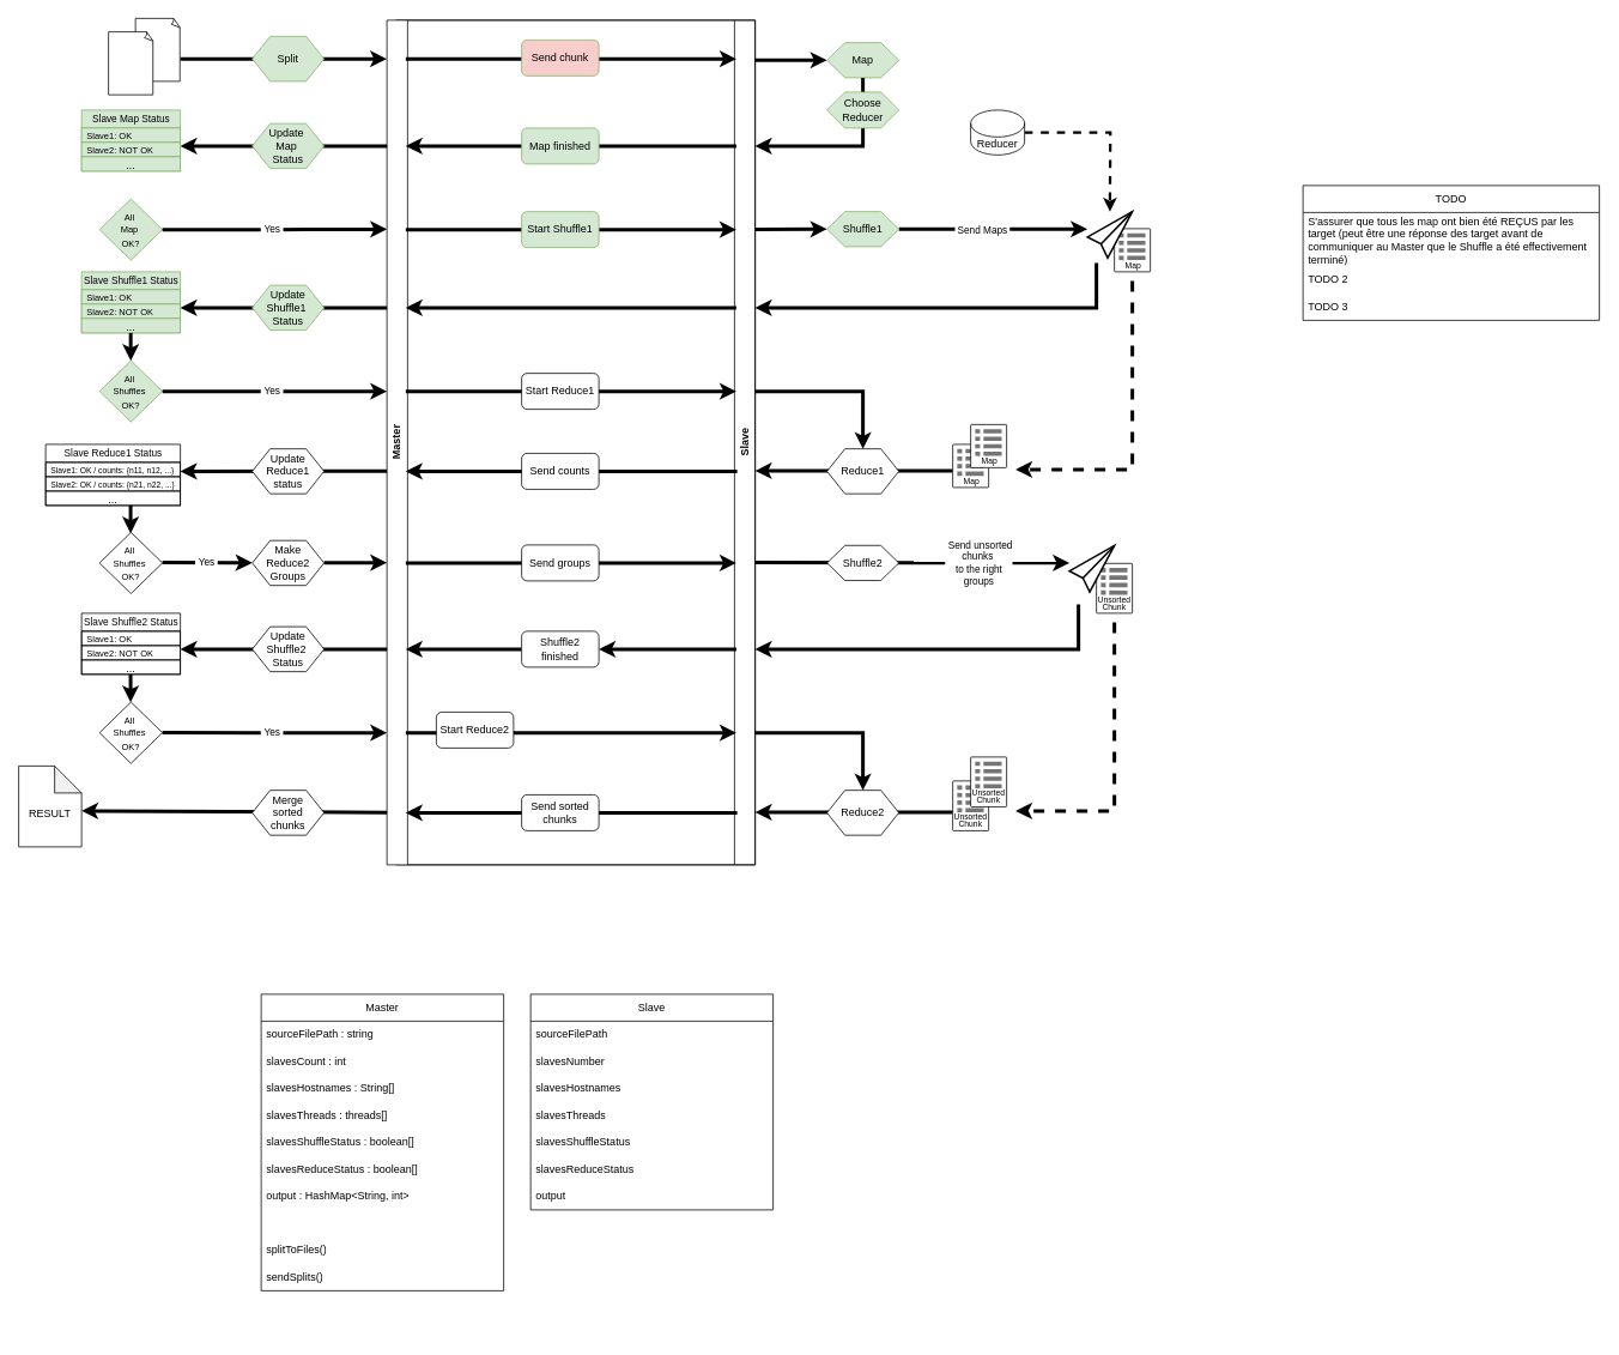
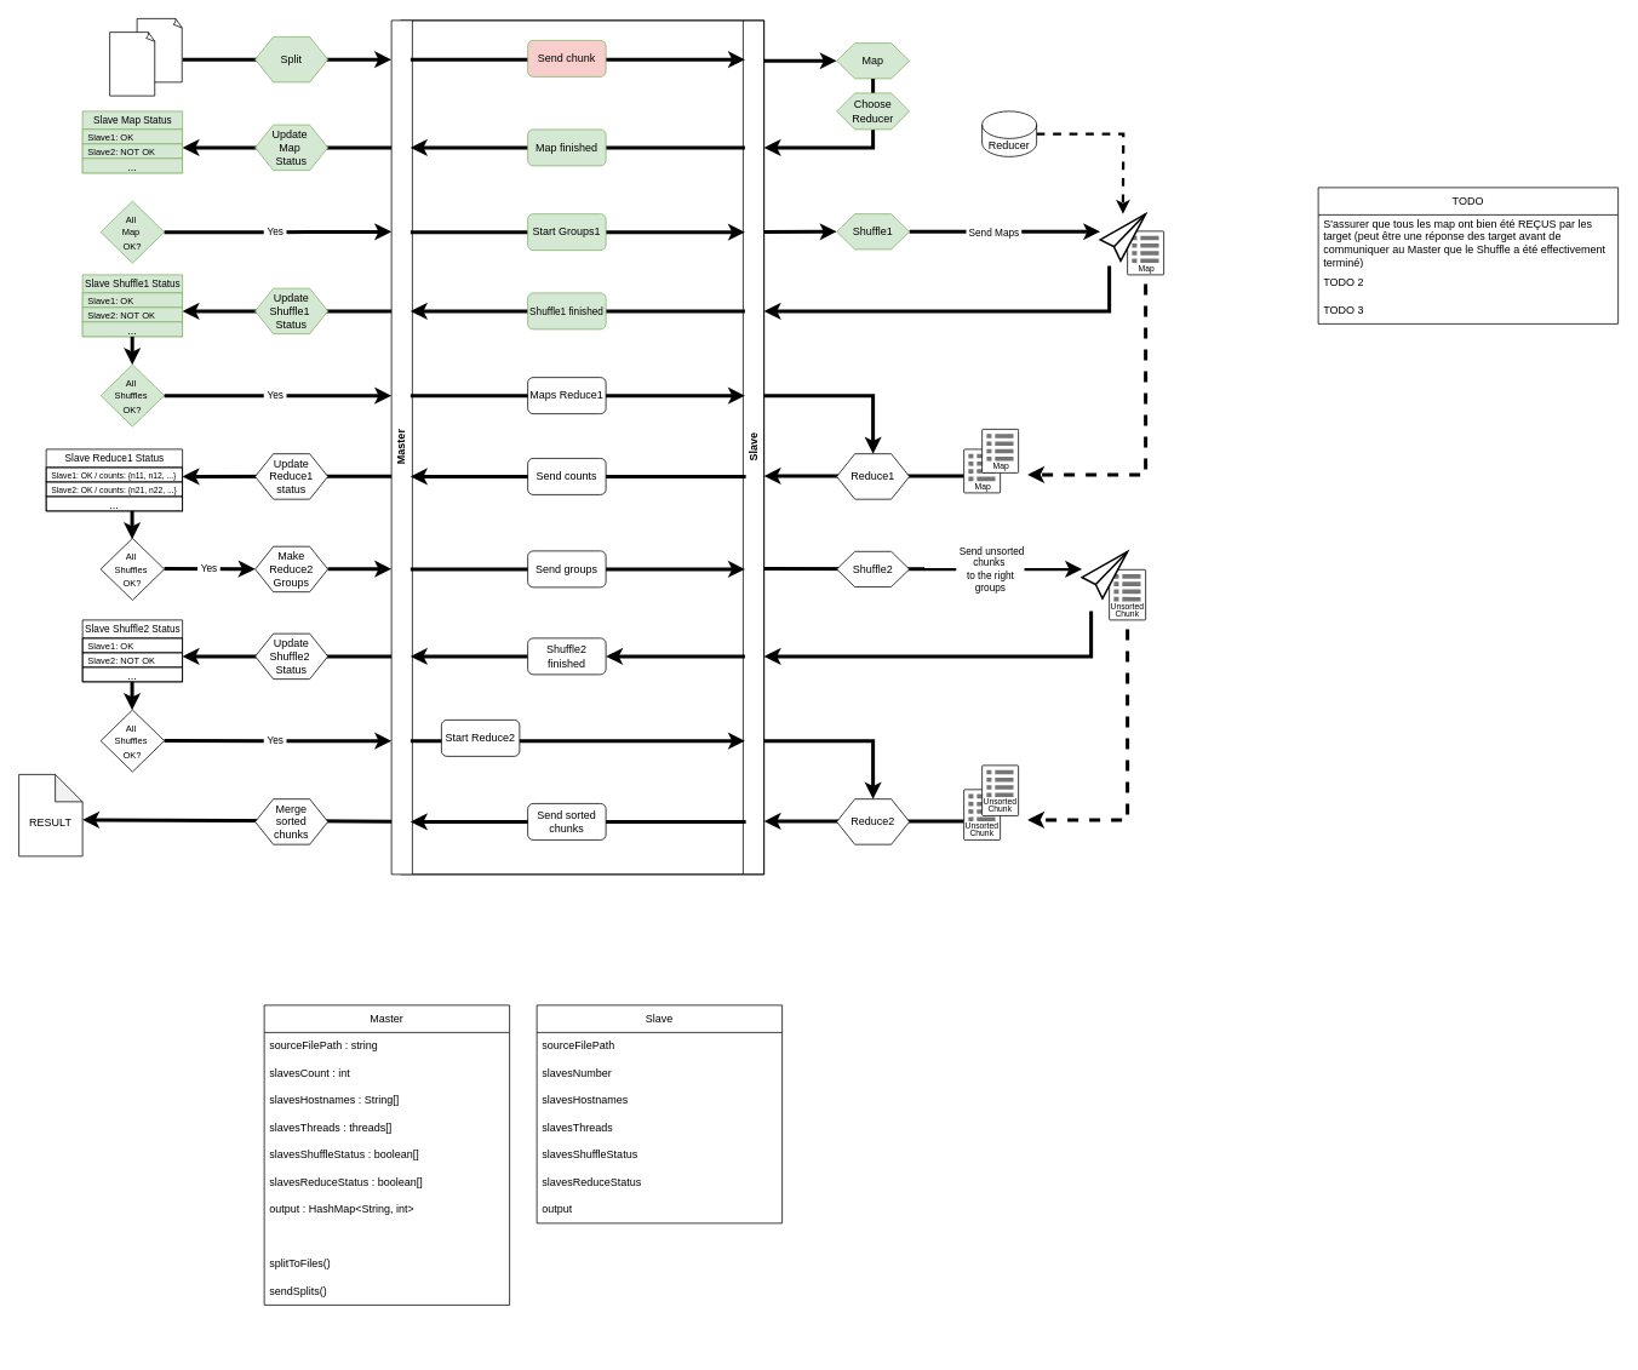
- <mxCell id="19" value="Start Shuffle1" style="rounded=1;whiteSpace=wrap;html=1;fillColor=#d5e8d4;strokeColor=#82b366;" parent="1" vertex="1"><mxGeometry x="580" y="235" width="86" height="40" as="geometry" /></mxCell>
+ <mxCell id="19" value="Start Groups1" style="rounded=1;whiteSpace=wrap;html=1;fillColor=#d5e8d4;strokeColor=#82b366;" parent="1" vertex="1"><mxGeometry x="580" y="235" width="86" height="40" as="geometry" /></mxCell>
+ <mxCell id="70" value="&lt;font style=&quot;font-size: 11px;&quot;&gt;Shuffle1 finished&lt;/font&gt;" style="rounded=1;whiteSpace=wrap;html=1;fillColor=#d5e8d4;strokeColor=#82b366;" parent="1" vertex="1"><mxGeometry x="580" y="322" width="86" height="40" as="geometry" /></mxCell>
- <mxCell id="73" value="Start Reduce1" style="rounded=1;whiteSpace=wrap;html=1;" parent="1" vertex="1"><mxGeometry x="580" y="415" width="86" height="40" as="geometry" /></mxCell>
+ <mxCell id="73" value="Maps Reduce1" style="rounded=1;whiteSpace=wrap;html=1;" parent="1" vertex="1"><mxGeometry x="580" y="415" width="86" height="40" as="geometry" /></mxCell>
